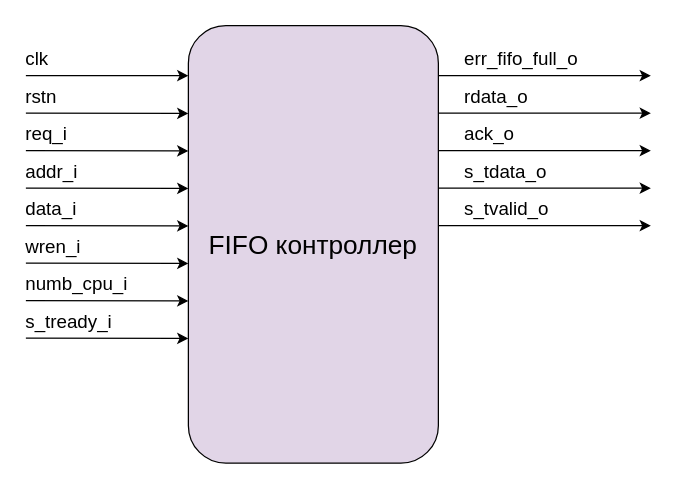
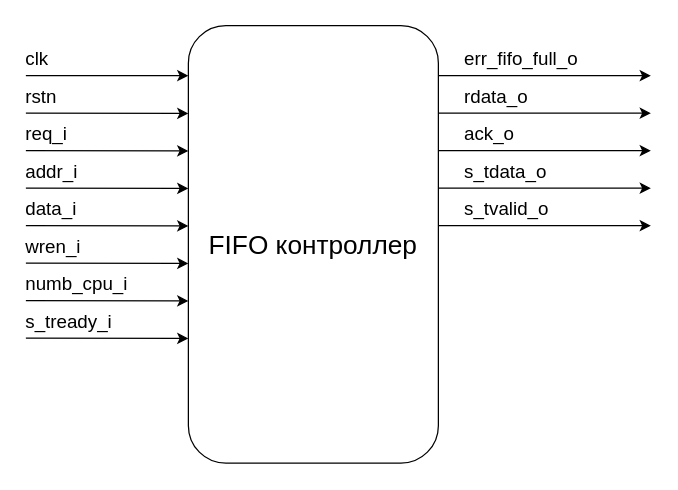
- <mxCell id="2" value="FIFO контроллер" style="rounded=1;whiteSpace=wrap;html=1;fontSize=21;fillColor=#e1d5e7;" vertex="1" parent="1"><mxGeometry x="150" y="20" width="200" height="350" as="geometry" /></mxCell>
+ <mxCell id="2" value="FIFO контроллер" style="rounded=1;whiteSpace=wrap;html=1;fontSize=21;" vertex="1" parent="1"><mxGeometry x="150" y="20" width="200" height="350" as="geometry" /></mxCell>
